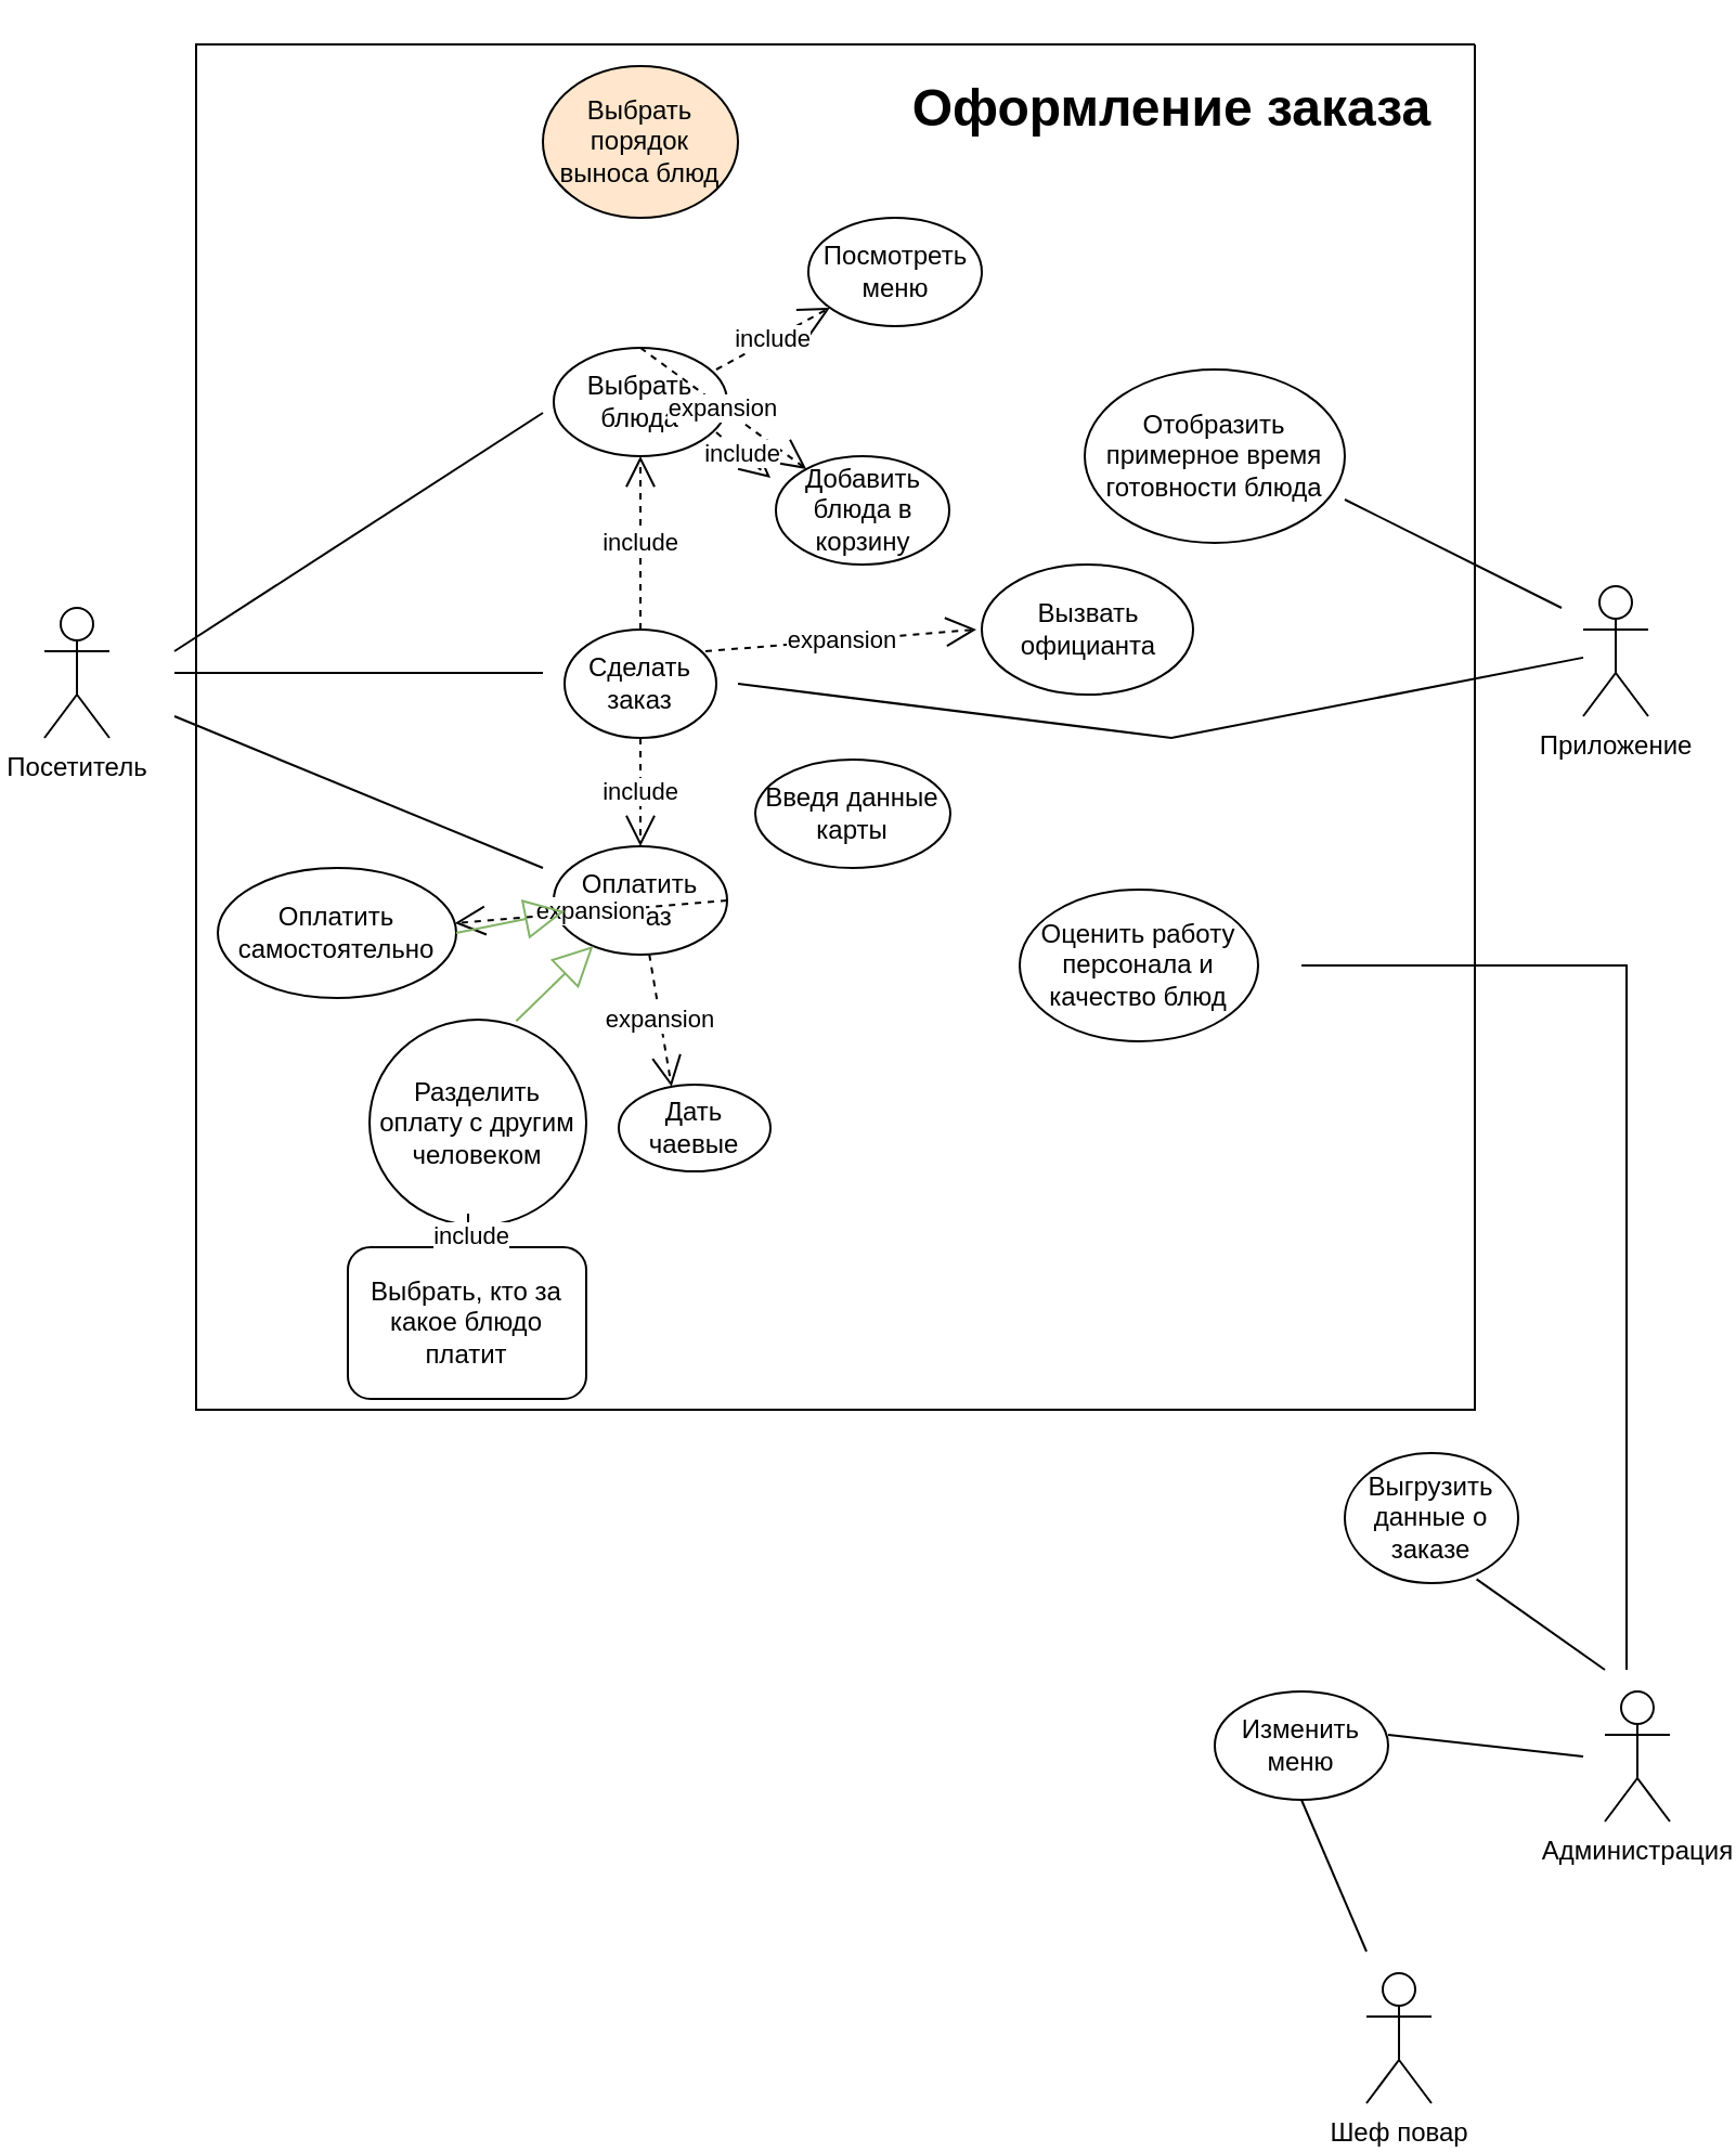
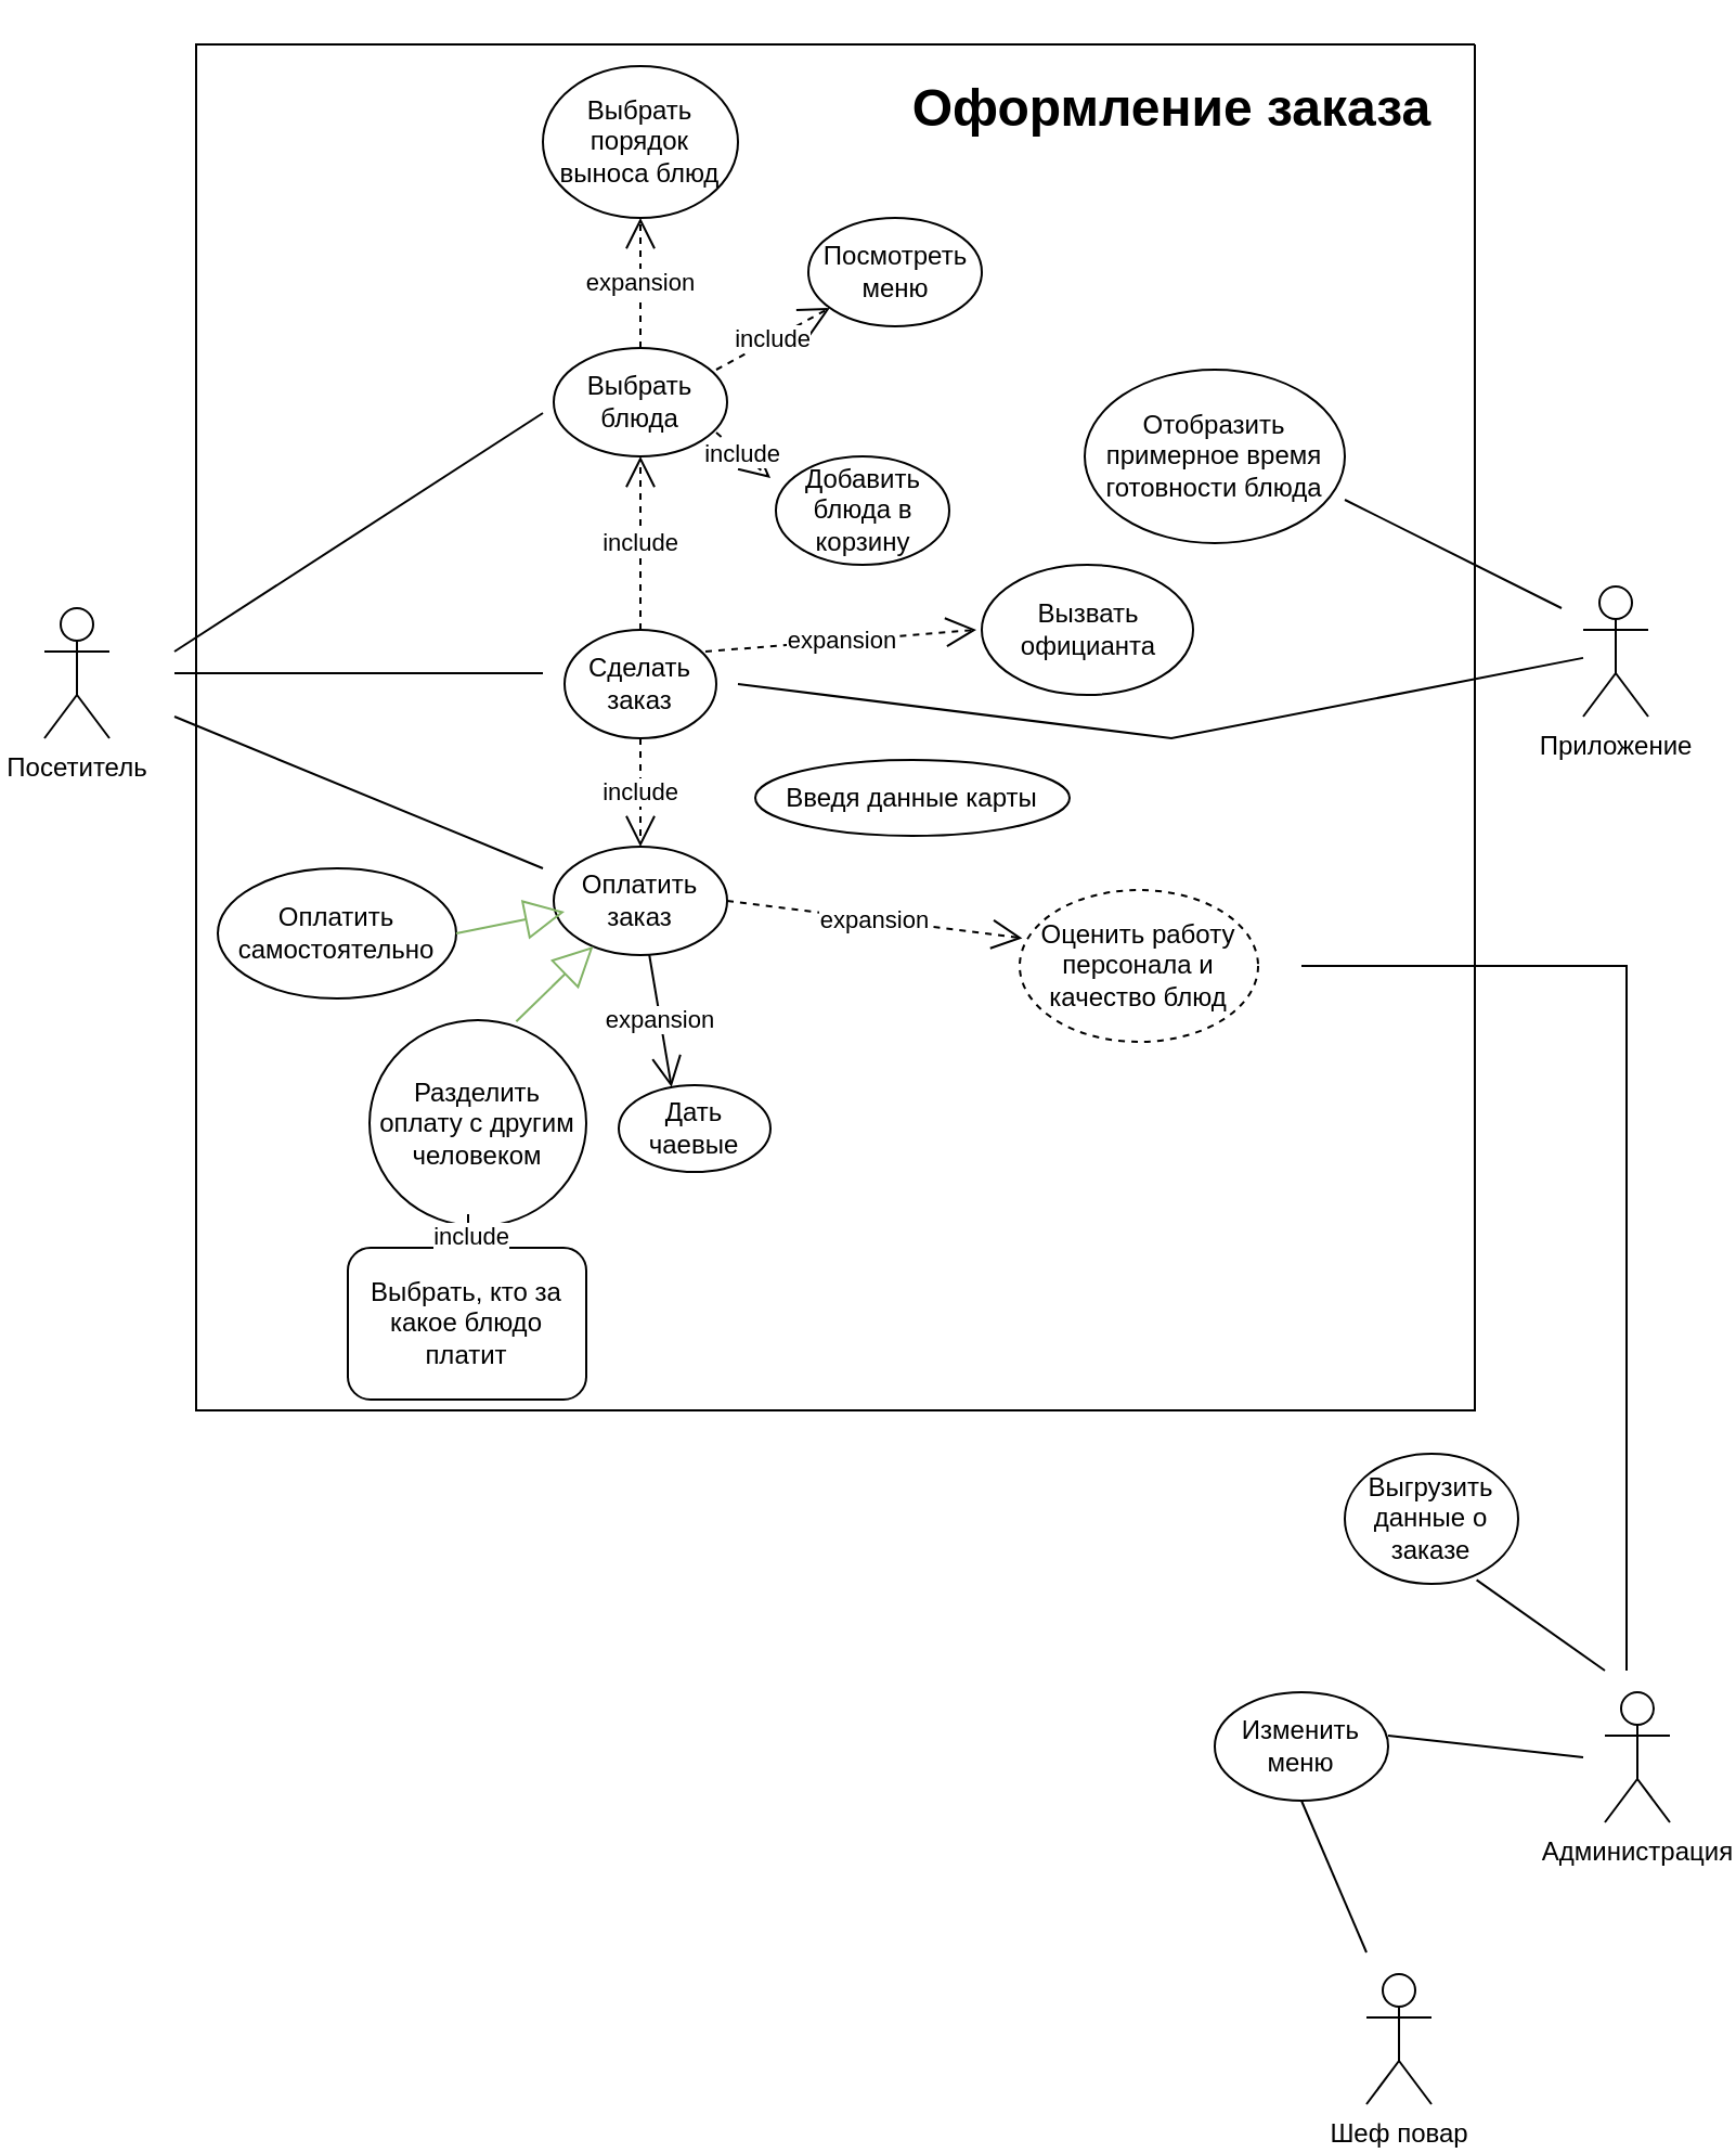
- <mxCell id="9" value="Выбрать порядок выноса блюд" style="ellipse;whiteSpace=wrap;html=1;fillColor=#ffe6cc;" vertex="1" parent="1"><mxGeometry x="250" y="30" width="90" height="70" as="geometry" /></mxCell>
+ <mxCell id="9" value="Выбрать порядок выноса блюд" style="ellipse;whiteSpace=wrap;html=1;" vertex="1" parent="1"><mxGeometry x="250" y="30" width="90" height="70" as="geometry" /></mxCell>
- <mxCell id="21" value="expansion" style="endArrow=open;endSize=12;dashed=1;html=1;rounded=0;exitX=0.5;exitY=0;exitDx=0;exitDy=0;" edge="1" parent="1" source="7" target="8"><mxGeometry width="160" relative="1" as="geometry"><mxPoint x="240" y="160" as="sourcePoint" /><mxPoint x="400" y="160" as="targetPoint" /></mxGeometry></mxCell>
+ <mxCell id="21" value="expansion" style="endArrow=open;endSize=12;dashed=1;html=1;rounded=0;entryX=0.5;entryY=1;entryDx=0;entryDy=0;exitX=0.5;exitY=0;exitDx=0;exitDy=0;" edge="1" parent="1" source="7" target="9"><mxGeometry width="160" relative="1" as="geometry"><mxPoint x="240" y="160" as="sourcePoint" /><mxPoint x="400" y="160" as="targetPoint" /></mxGeometry></mxCell>
- <mxCell id="11" value="Введя данные карты" style="ellipse;whiteSpace=wrap;html=1;" vertex="1" parent="1"><mxGeometry x="348" y="350" width="90" height="50" as="geometry" /></mxCell>
+ <mxCell id="11" value="Введя данные карты" style="ellipse;whiteSpace=wrap;html=1;" vertex="1" parent="1"><mxGeometry x="348" y="350" width="145" height="35" as="geometry" /></mxCell>
- <mxCell id="24" value="expansion" style="endArrow=open;endSize=12;dashed=1;html=1;rounded=0;exitX=1;exitY=0.5;exitDx=0;exitDy=0;" edge="1" parent="1" source="10" target="26"><mxGeometry width="160" relative="1" as="geometry"><mxPoint x="294.52" y="440" as="sourcePoint" /><mxPoint x="294.52" y="380" as="targetPoint" /></mxGeometry></mxCell>
+ <mxCell id="24" value="expansion" style="endArrow=open;endSize=12;dashed=1;html=1;rounded=0;entryX=0.011;entryY=0.317;entryDx=0;entryDy=0;exitX=1;exitY=0.5;exitDx=0;exitDy=0;entryPerimeter=0;" edge="1" parent="1" source="10" target="16"><mxGeometry width="160" relative="1" as="geometry"><mxPoint x="294.52" y="440" as="sourcePoint" /><mxPoint x="294.52" y="380" as="targetPoint" /></mxGeometry></mxCell>
- <mxCell id="16" value="Оценить работу персонала и качество блюд" style="ellipse;whiteSpace=wrap;html=1;" vertex="1" parent="1"><mxGeometry x="470" y="410" width="110" height="70" as="geometry" /></mxCell>
+ <mxCell id="16" value="Оценить работу персонала и качество блюд" style="ellipse;whiteSpace=wrap;html=1;dashed=1;" vertex="1" parent="1"><mxGeometry x="470" y="410" width="110" height="70" as="geometry" /></mxCell>
- <mxCell id="25" value="expansion" style="endArrow=open;endSize=12;dashed=1;html=1;rounded=0;entryX=0.348;entryY=0.023;entryDx=0;entryDy=0;entryPerimeter=0;" edge="1" parent="1" source="10" target="12"><mxGeometry width="160" relative="1" as="geometry"><mxPoint x="335" y="200" as="sourcePoint" /><mxPoint x="335" y="140" as="targetPoint" /></mxGeometry></mxCell>
+ <mxCell id="25" value="expansion" style="endArrow=open;endSize=12;dashed=0;html=1;rounded=0;entryX=0.348;entryY=0.023;entryDx=0;entryDy=0;entryPerimeter=0;" edge="1" parent="1" source="10" target="12"><mxGeometry width="160" relative="1" as="geometry"><mxPoint x="335" y="200" as="sourcePoint" /><mxPoint x="335" y="140" as="targetPoint" /></mxGeometry></mxCell>
